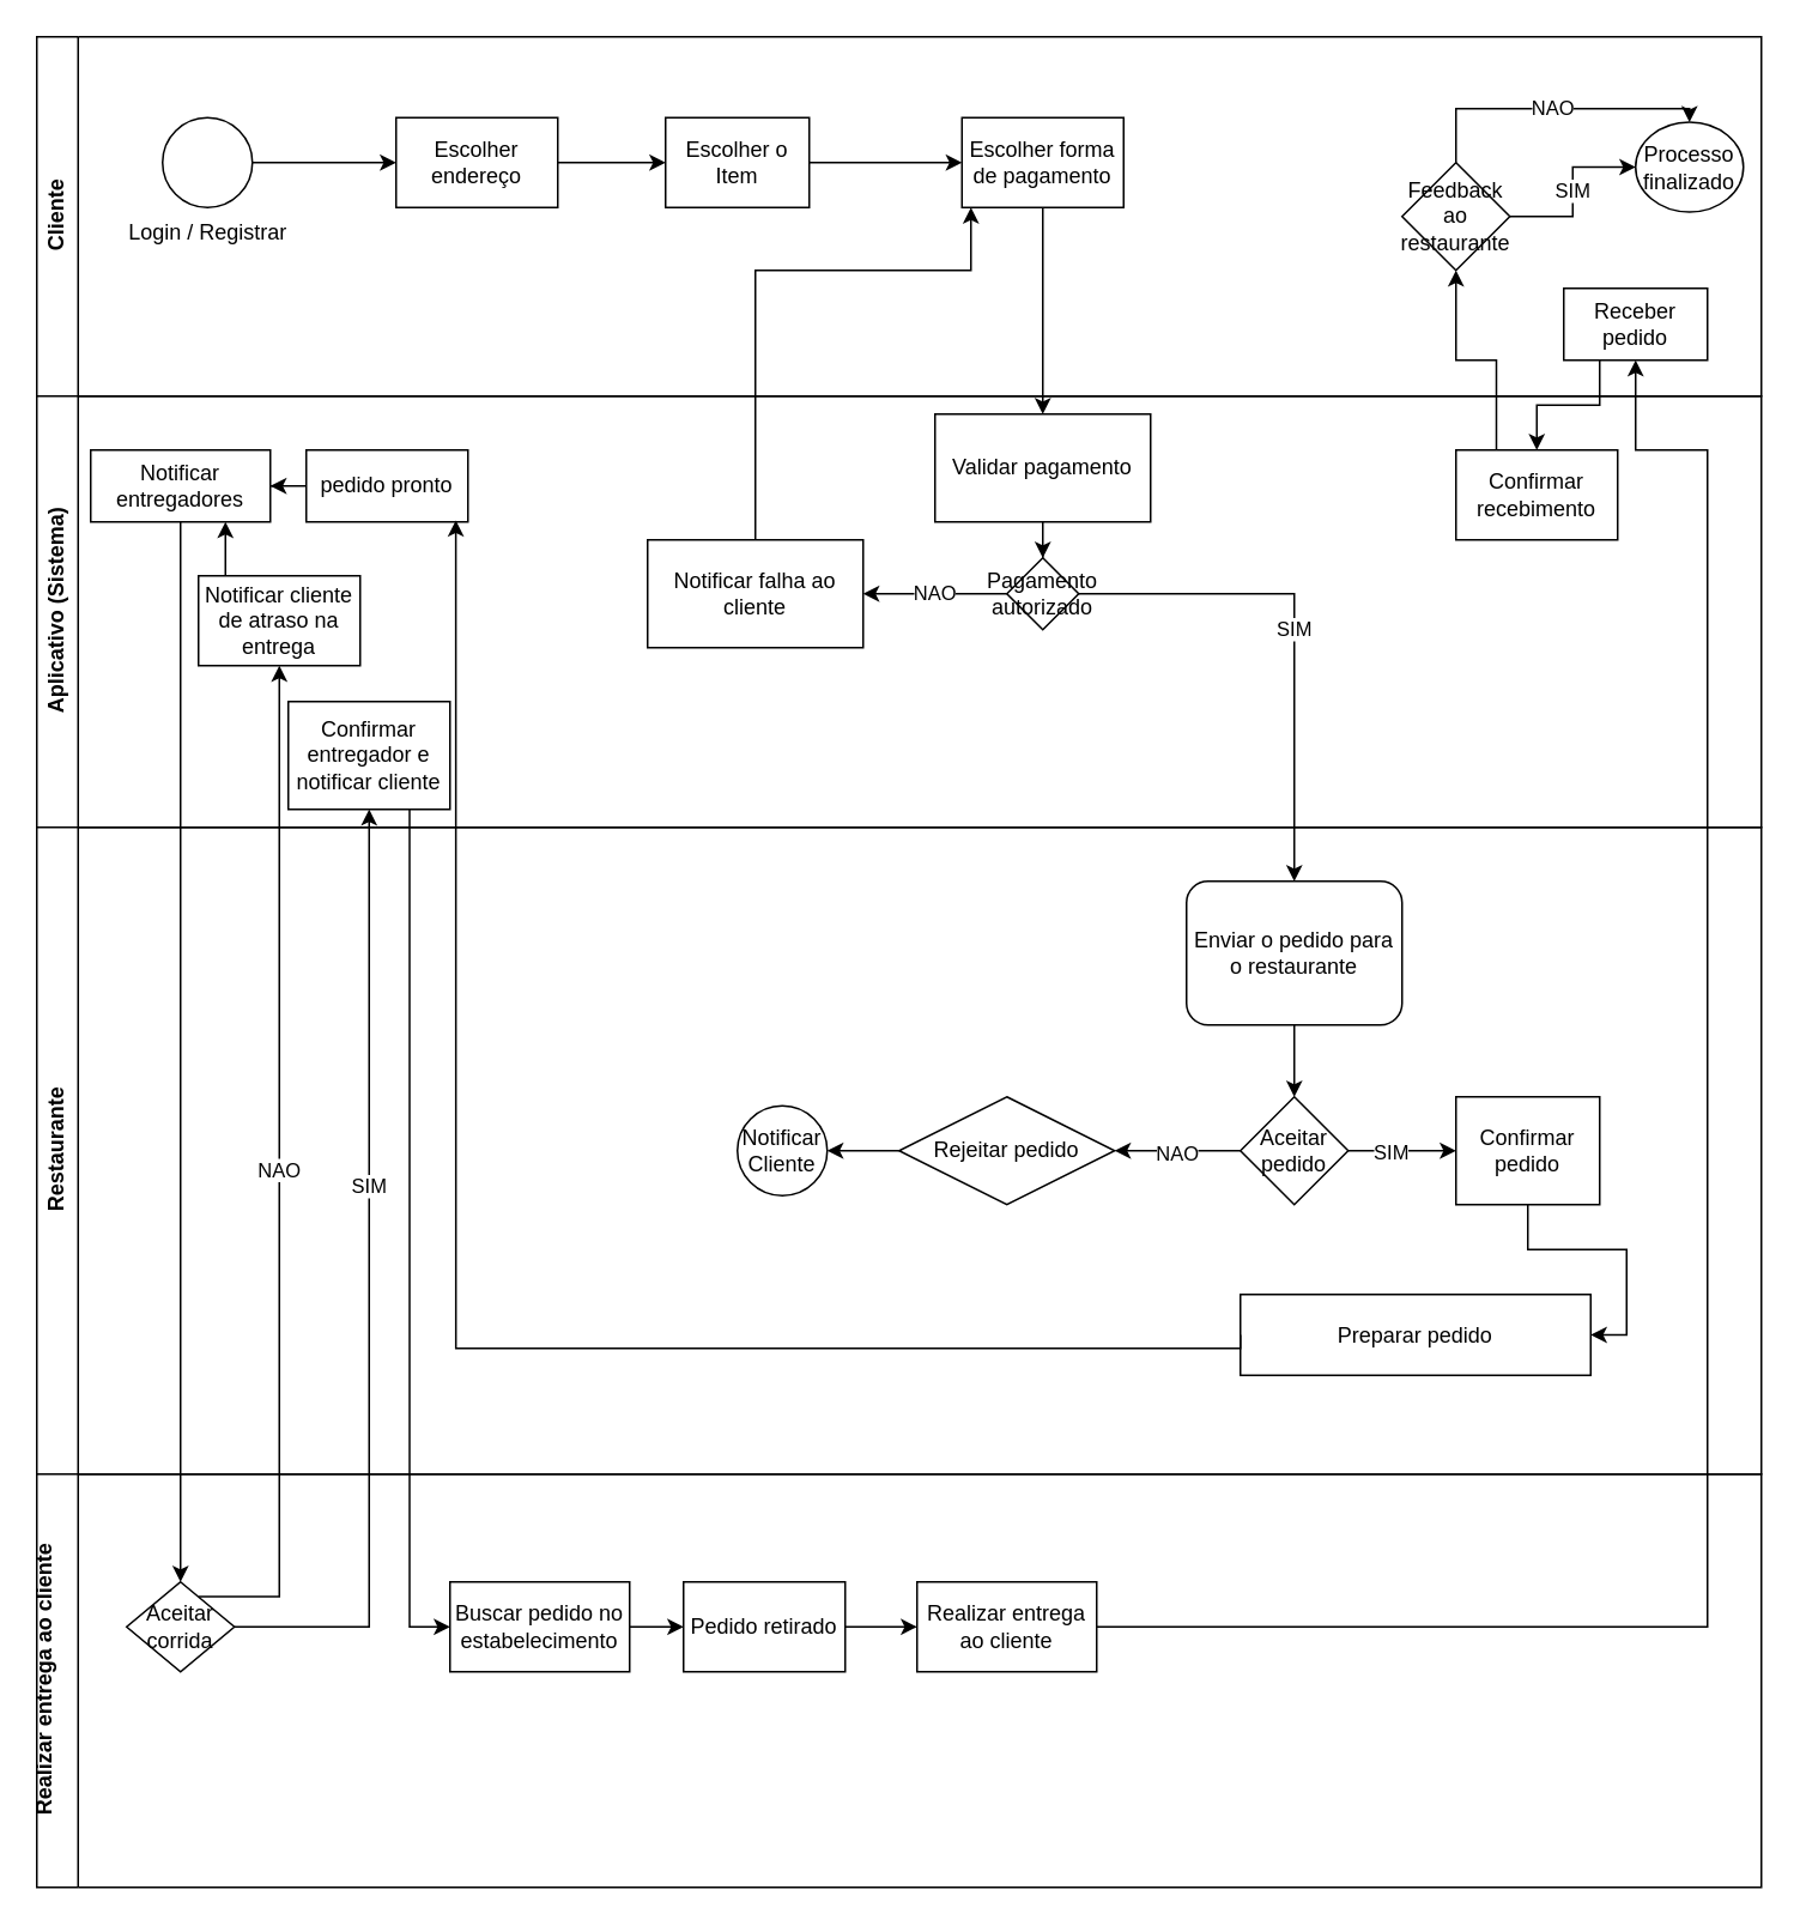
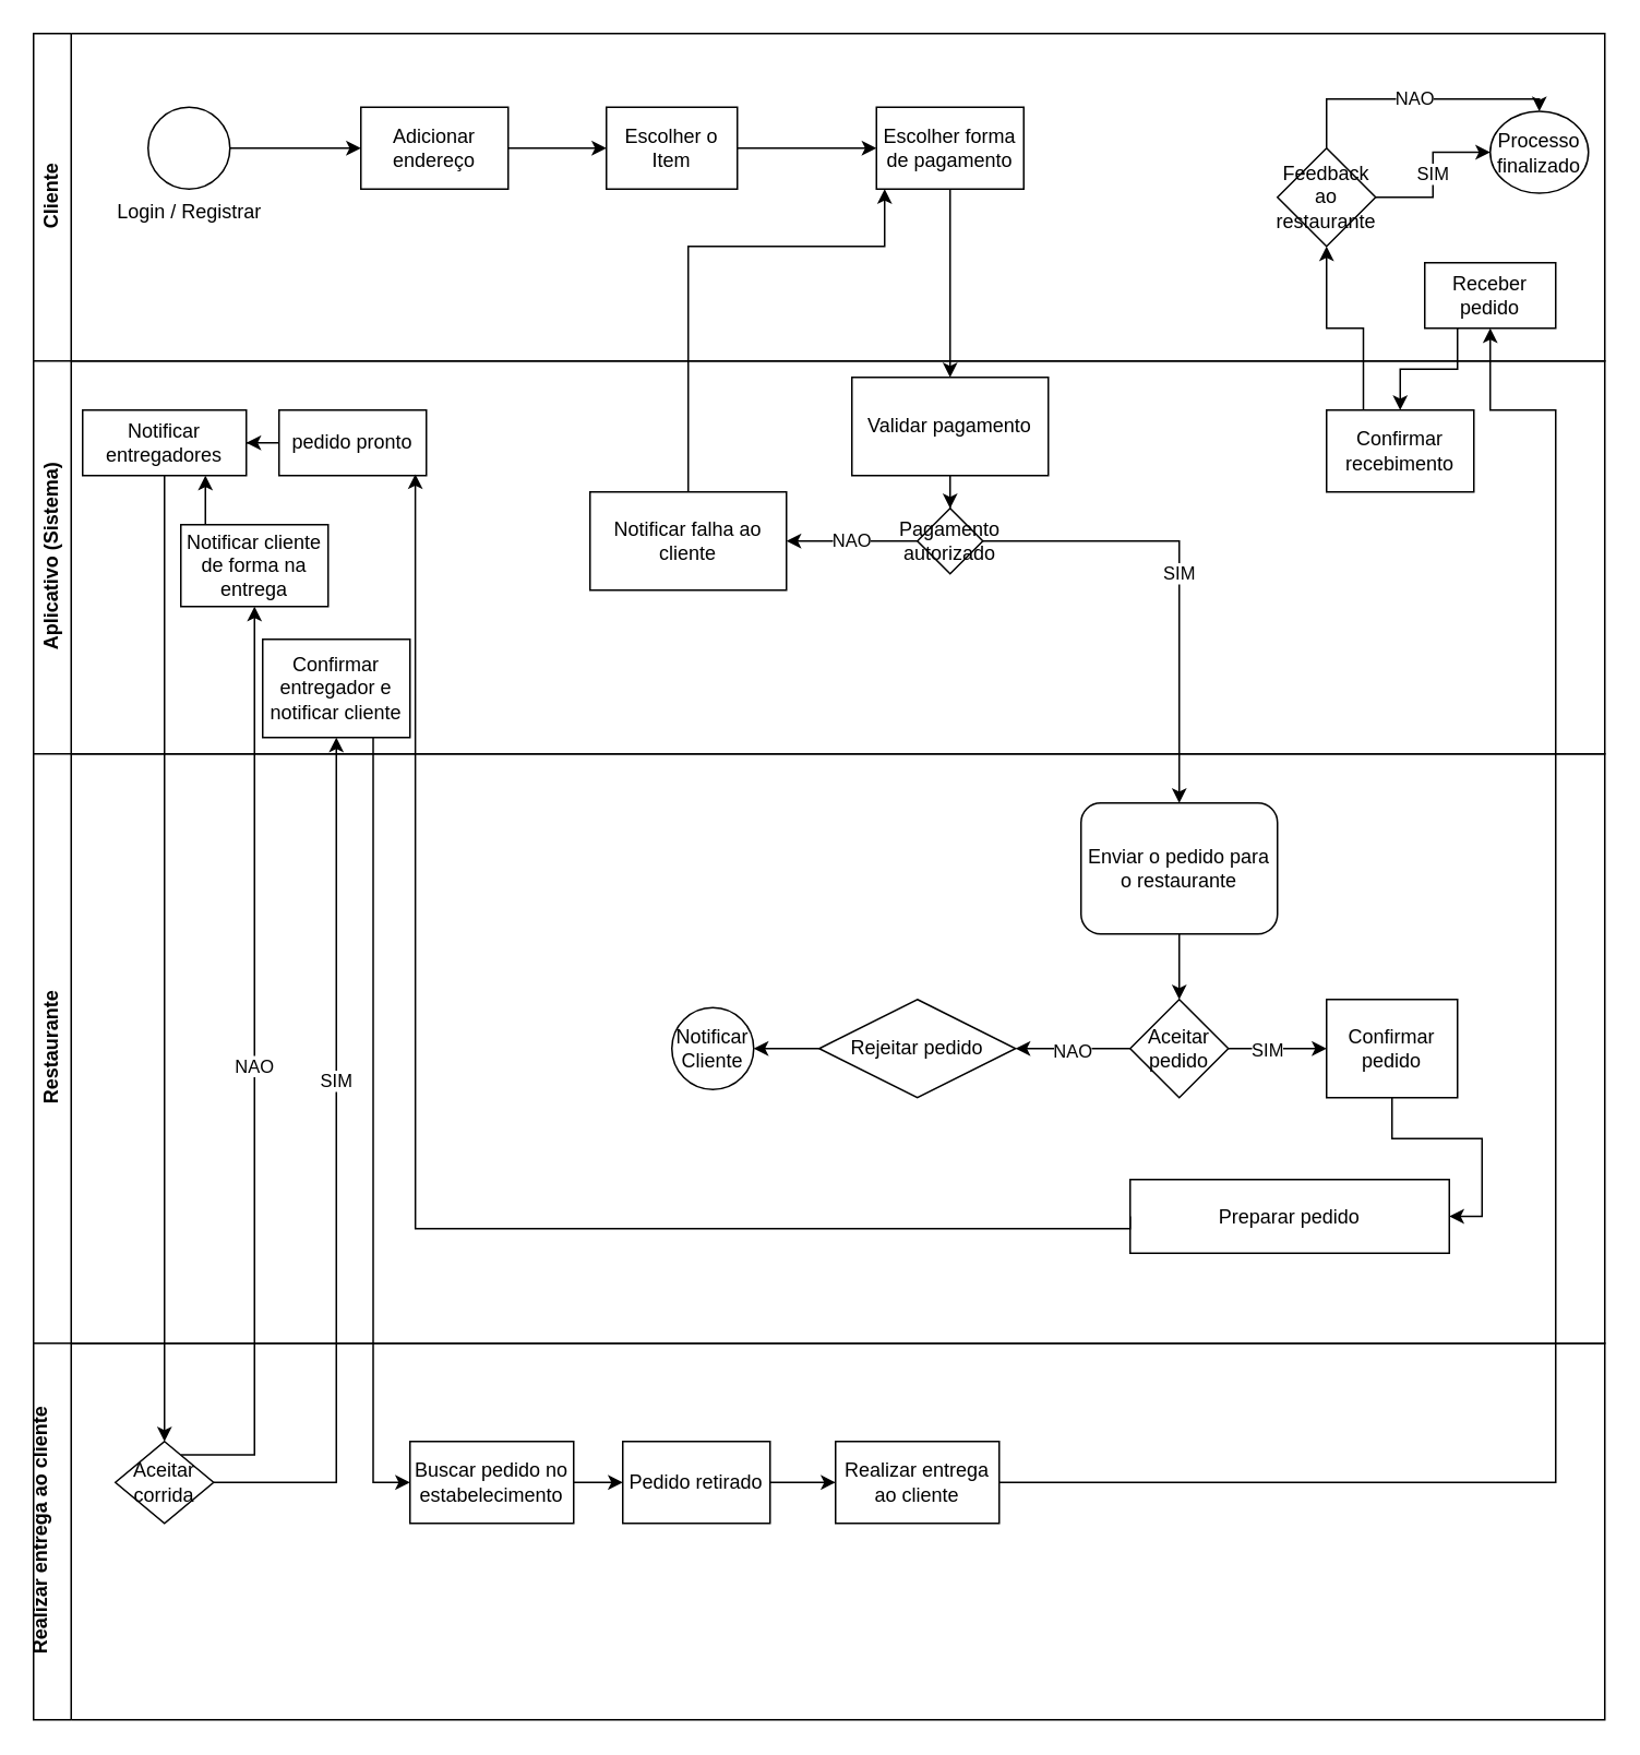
- <mxCell id="4" value="Escolher endereço" style="whiteSpace=wrap;html=1;" vertex="1" parent="2"><mxGeometry x="200" y="45" width="90" height="50" as="geometry" /></mxCell>
+ <mxCell id="4" value="Adicionar endereço" style="whiteSpace=wrap;html=1;" vertex="1" parent="2"><mxGeometry x="200" y="45" width="90" height="50" as="geometry" /></mxCell>
- <mxCell id="24" value="Notificar cliente&lt;br&gt;de atraso na entrega" style="whiteSpace=wrap;html=1;" vertex="1" parent="15"><mxGeometry x="90" y="100" width="90" height="50" as="geometry" /></mxCell>
+ <mxCell id="24" value="Notificar cliente&lt;br&gt;de forma na entrega" style="whiteSpace=wrap;html=1;" vertex="1" parent="15"><mxGeometry x="90" y="100" width="90" height="50" as="geometry" /></mxCell>
